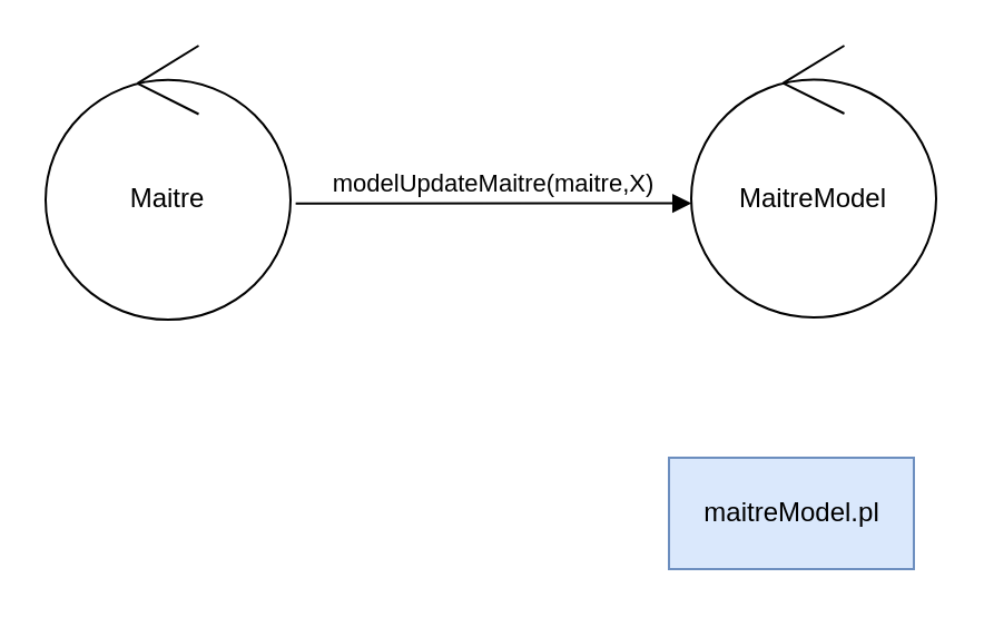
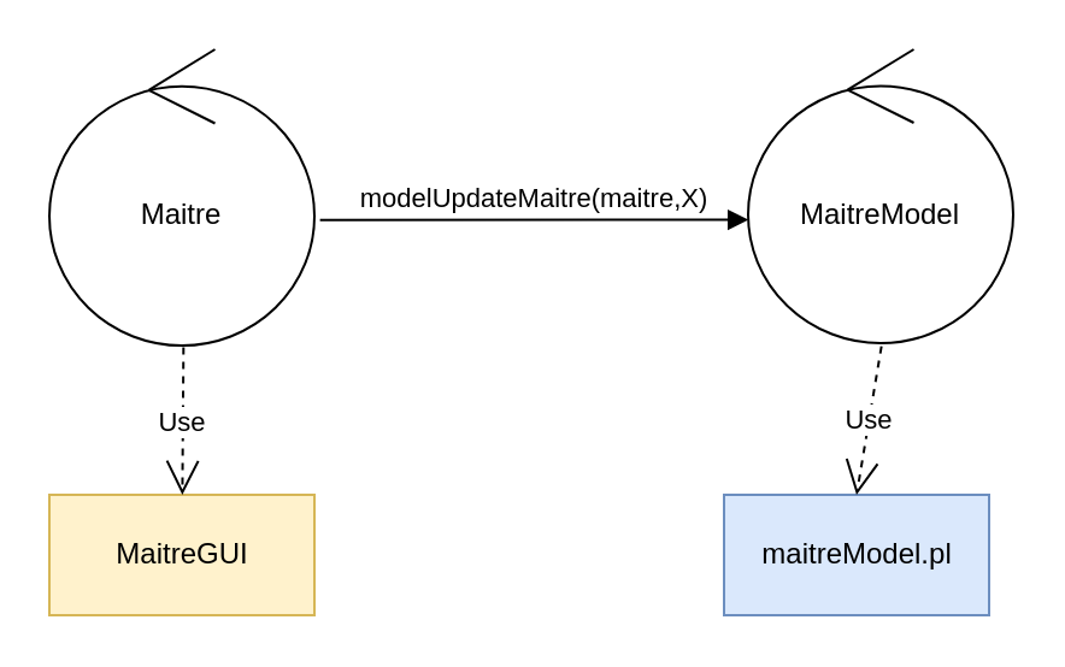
+ <mxCell id="6" value="Use" style="endArrow=open;endSize=12;dashed=1;html=1;exitX=0.503;exitY=1.011;exitDx=0;exitDy=0;exitPerimeter=0;entryX=0.5;entryY=0;entryDx=0;entryDy=0;" edge="1" parent="1" source="3" target="5"><mxGeometry width="160" relative="1" as="geometry"><mxPoint x="392.83" y="142.488" as="sourcePoint" /><mxPoint x="380" y="255" as="targetPoint" /></mxGeometry></mxCell>
+ <mxCell id="8" value="Use" style="endArrow=open;endSize=12;dashed=1;html=1;exitX=0.506;exitY=1.006;exitDx=0;exitDy=0;exitPerimeter=0;" edge="1" parent="1" target="7" source="2"><mxGeometry width="160" relative="1" as="geometry"><mxPoint x="620" y="37" as="sourcePoint" /><mxPoint x="77" y="202" as="targetPoint" /><Array as="points" /></mxGeometry></mxCell>
+ <mxCell id="7" value="MaitreGUI" style="html=1;fillColor=#fff2cc;strokeColor=#d6b656;" vertex="1" parent="1"><mxGeometry x="20" y="205" width="110" height="50" as="geometry" /></mxCell>
